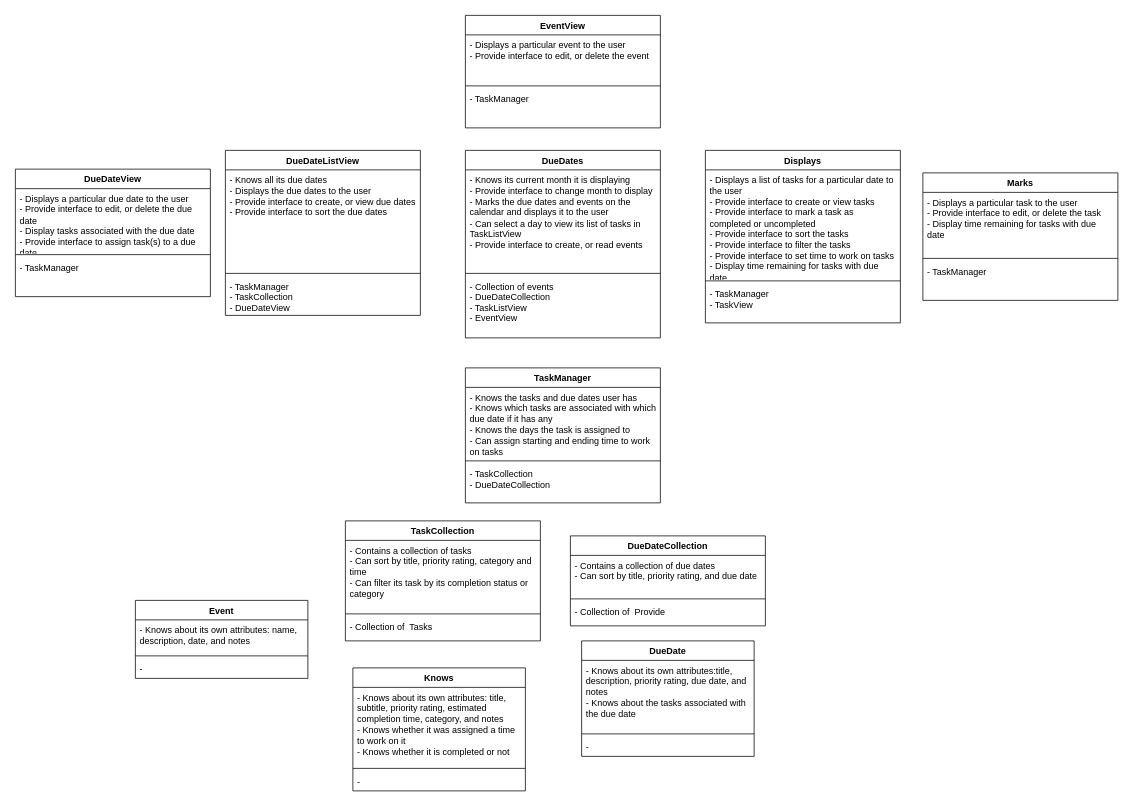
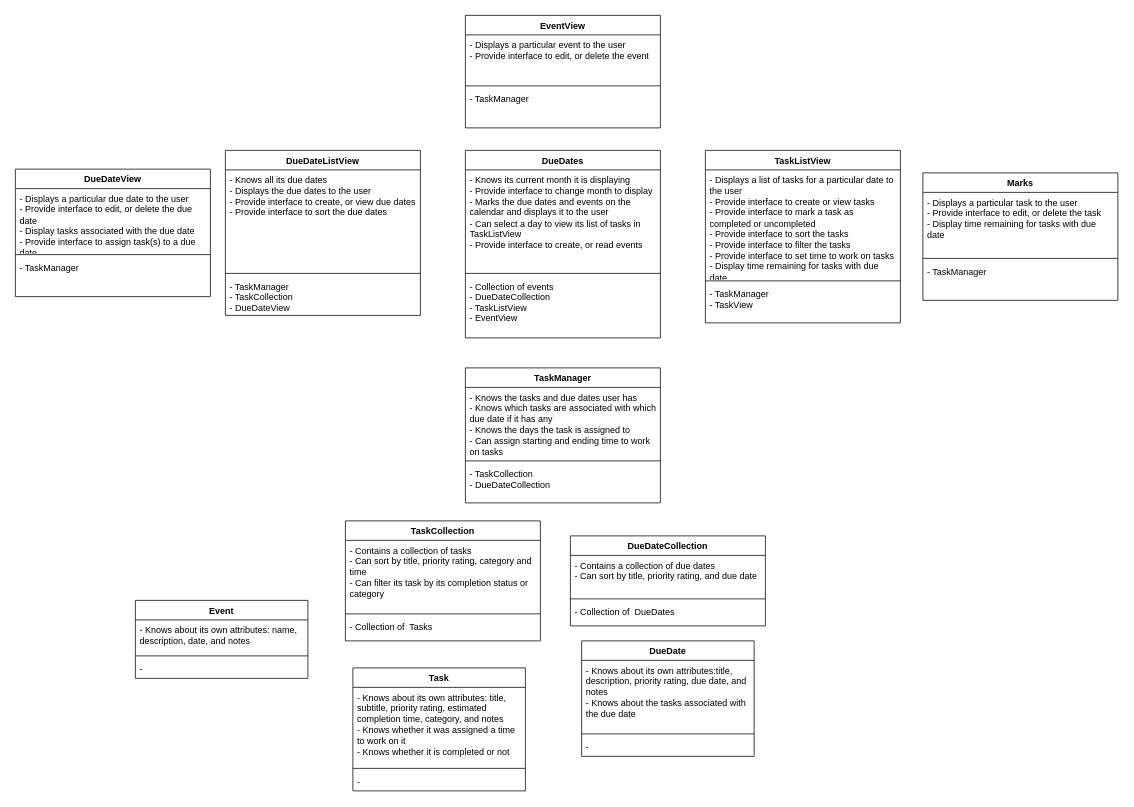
- <mxCell id="30" value="Displays" style="swimlane;fontStyle=1;align=center;verticalAlign=top;childLayout=stackLayout;horizontal=1;startSize=26;horizontalStack=0;resizeParent=1;resizeParentMax=0;resizeLast=0;collapsible=1;marginBottom=0;" parent="1" vertex="1"><mxGeometry x="940" y="200" width="260" height="230" as="geometry" /></mxCell>
+ <mxCell id="30" value="TaskListView" style="swimlane;fontStyle=1;align=center;verticalAlign=top;childLayout=stackLayout;horizontal=1;startSize=26;horizontalStack=0;resizeParent=1;resizeParentMax=0;resizeLast=0;collapsible=1;marginBottom=0;" parent="1" vertex="1"><mxGeometry x="940" y="200" width="260" height="230" as="geometry" /></mxCell>
- <mxCell id="25" value="- Collection of  Provide" style="text;strokeColor=none;fillColor=none;align=left;verticalAlign=top;spacingLeft=4;spacingRight=4;overflow=hidden;rotatable=0;points=[[0,0.5],[1,0.5]];portConstraint=eastwest;" parent="22" vertex="1"><mxGeometry y="88" width="260" height="32" as="geometry" /></mxCell>
+ <mxCell id="25" value="- Collection of  DueDates" style="text;strokeColor=none;fillColor=none;align=left;verticalAlign=top;spacingLeft=4;spacingRight=4;overflow=hidden;rotatable=0;points=[[0,0.5],[1,0.5]];portConstraint=eastwest;" parent="22" vertex="1"><mxGeometry y="88" width="260" height="32" as="geometry" /></mxCell>
- <mxCell id="10" value="Knows" style="swimlane;fontStyle=1;align=center;verticalAlign=top;childLayout=stackLayout;horizontal=1;startSize=26;horizontalStack=0;resizeParent=1;resizeParentMax=0;resizeLast=0;collapsible=1;marginBottom=0;" parent="1" vertex="1"><mxGeometry x="470" y="890" width="230" height="164" as="geometry" /></mxCell>
+ <mxCell id="10" value="Task" style="swimlane;fontStyle=1;align=center;verticalAlign=top;childLayout=stackLayout;horizontal=1;startSize=26;horizontalStack=0;resizeParent=1;resizeParentMax=0;resizeLast=0;collapsible=1;marginBottom=0;" parent="1" vertex="1"><mxGeometry x="470" y="890" width="230" height="164" as="geometry" /></mxCell>
